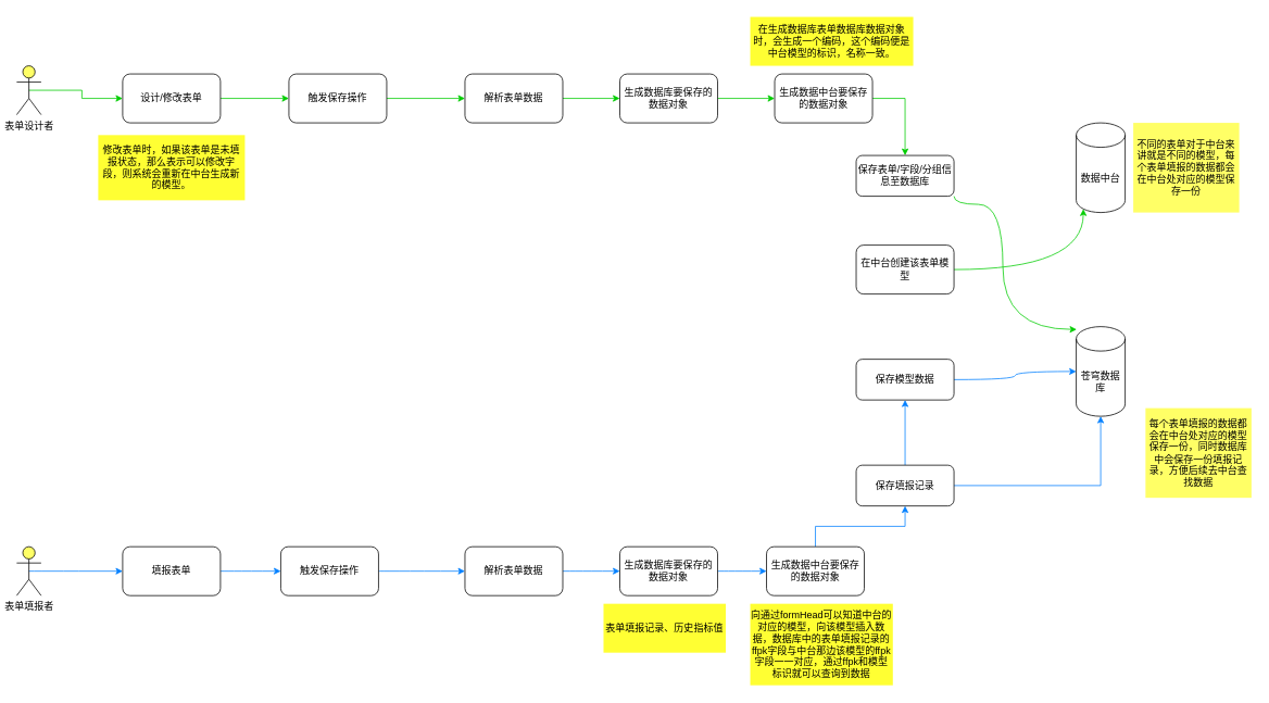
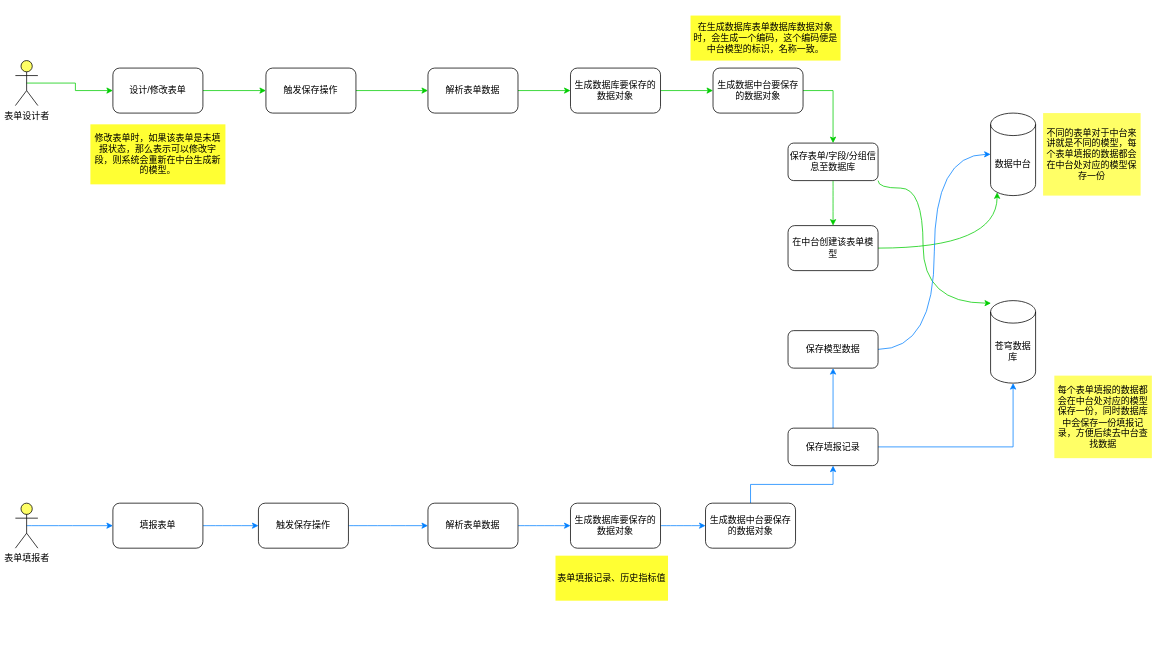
+ <mxCell id="19" style="edgeStyle=orthogonalEdgeStyle;curved=1;rounded=0;orthogonalLoop=1;jettySize=auto;html=1;entryX=0.5;entryY=0;entryDx=0;entryDy=0;strokeColor=#00CC00;" edge="1" parent="1" source="20" target="22"><mxGeometry relative="1" as="geometry" /></mxCell>
- <mxCell id="42" style="edgeStyle=orthogonalEdgeStyle;rounded=0;orthogonalLoop=1;jettySize=auto;html=1;strokeColor=#007FFF;curved=1;" edge="1" parent="1" source="43" target="3"><mxGeometry relative="1" as="geometry" /></mxCell>
+ <mxCell id="42" style="edgeStyle=orthogonalEdgeStyle;rounded=0;orthogonalLoop=1;jettySize=auto;html=1;entryX=0;entryY=0.5;entryDx=0;entryDy=0;entryPerimeter=0;strokeColor=#007FFF;curved=1;" edge="1" parent="1" source="43" target="2"><mxGeometry relative="1" as="geometry" /></mxCell>
- <mxCell id="38" value="向通过formHead可以知道中台的对应的模型，向该模型插入数据，数据库中的表单填报记录的ffpk字段与中台那边该模型的ffpk字段一一对应，通过ffpk和模型标识就可以查询到数据" style="text;html=1;strokeColor=none;fillColor=#FFFF33;align=center;verticalAlign=middle;whiteSpace=wrap;rounded=0;" vertex="1" parent="1"><mxGeometry x="920" y="740" width="175" height="100" as="geometry" /></mxCell>
